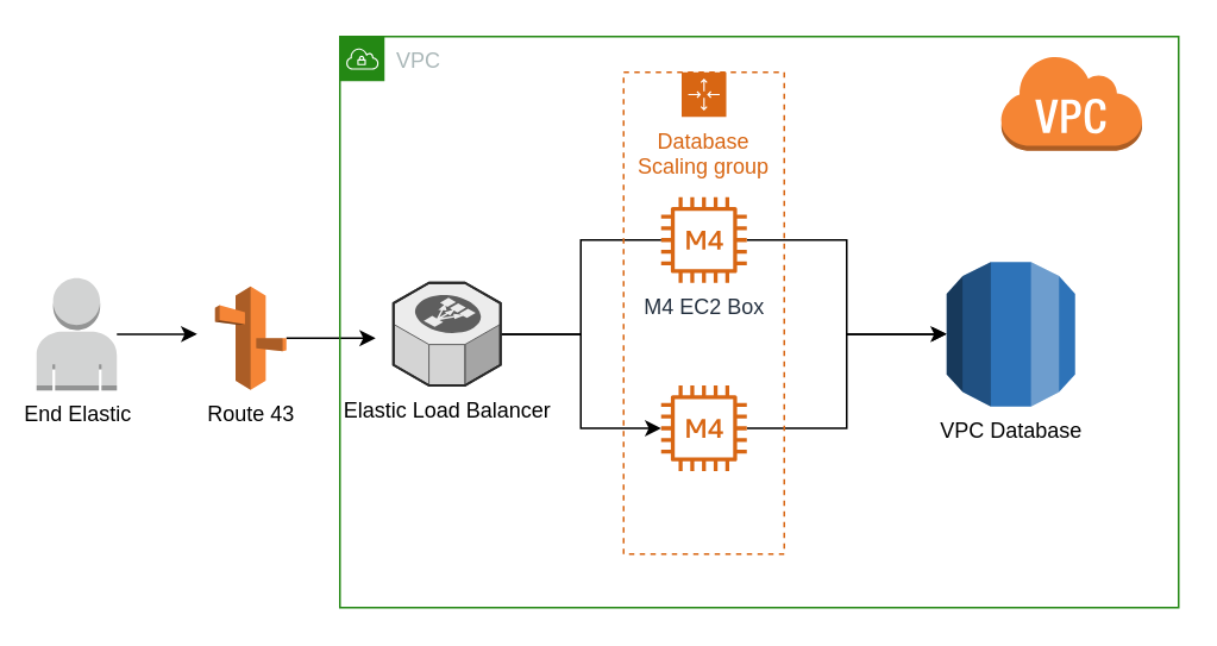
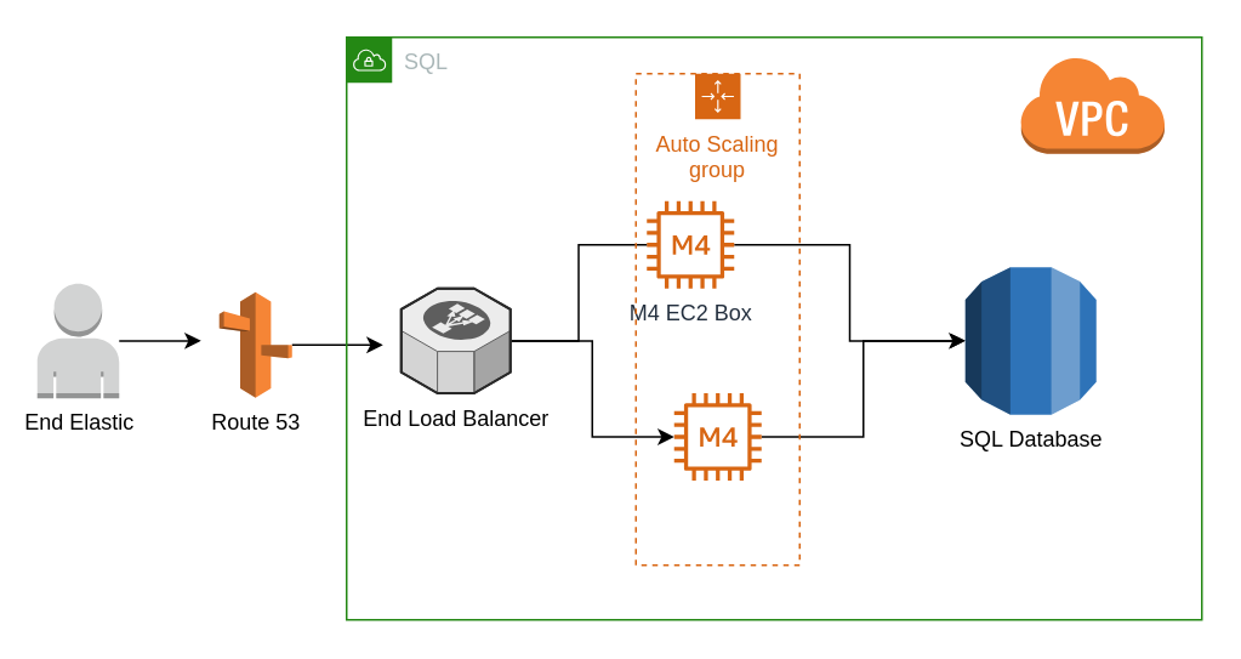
- <mxCell id="12" value="VPC" style="points=[[0,0],[0.25,0],[0.5,0],[0.75,0],[1,0],[1,0.25],[1,0.5],[1,0.75],[1,1],[0.75,1],[0.5,1],[0.25,1],[0,1],[0,0.75],[0,0.5],[0,0.25]];outlineConnect=0;gradientColor=none;html=1;whiteSpace=wrap;fontSize=12;fontStyle=0;shape=mxgraph.aws4.group;grIcon=mxgraph.aws4.group_vpc;strokeColor=#248814;fillColor=none;verticalAlign=top;align=left;spacingLeft=30;fontColor=#AAB7B8;dashed=0;" vertex="1" parent="1"><mxGeometry x="190" y="20" width="470" height="320" as="geometry" /></mxCell>
+ <mxCell id="12" value="SQL" style="points=[[0,0],[0.25,0],[0.5,0],[0.75,0],[1,0],[1,0.25],[1,0.5],[1,0.75],[1,1],[0.75,1],[0.5,1],[0.25,1],[0,1],[0,0.75],[0,0.5],[0,0.25]];outlineConnect=0;gradientColor=none;html=1;whiteSpace=wrap;fontSize=12;fontStyle=0;shape=mxgraph.aws4.group;grIcon=mxgraph.aws4.group_vpc;strokeColor=#248814;fillColor=none;verticalAlign=top;align=left;spacingLeft=30;fontColor=#AAB7B8;dashed=0;" vertex="1" parent="1"><mxGeometry x="190" y="20" width="470" height="320" as="geometry" /></mxCell>
- <mxCell id="14" value="Database Scaling group" style="points=[[0,0],[0.25,0],[0.5,0],[0.75,0],[1,0],[1,0.25],[1,0.5],[1,0.75],[1,1],[0.75,1],[0.5,1],[0.25,1],[0,1],[0,0.75],[0,0.5],[0,0.25]];outlineConnect=0;gradientColor=none;html=1;whiteSpace=wrap;fontSize=12;fontStyle=0;shape=mxgraph.aws4.groupCenter;grIcon=mxgraph.aws4.group_auto_scaling_group;grStroke=1;strokeColor=#D86613;fillColor=none;verticalAlign=top;align=center;fontColor=#D86613;dashed=1;spacingTop=25;" vertex="1" parent="1"><mxGeometry x="349" y="40" width="90" height="270" as="geometry" /></mxCell>
+ <mxCell id="14" value="Auto Scaling group" style="points=[[0,0],[0.25,0],[0.5,0],[0.75,0],[1,0],[1,0.25],[1,0.5],[1,0.75],[1,1],[0.75,1],[0.5,1],[0.25,1],[0,1],[0,0.75],[0,0.5],[0,0.25]];outlineConnect=0;gradientColor=none;html=1;whiteSpace=wrap;fontSize=12;fontStyle=0;shape=mxgraph.aws4.groupCenter;grIcon=mxgraph.aws4.group_auto_scaling_group;grStroke=1;strokeColor=#D86613;fillColor=none;verticalAlign=top;align=center;fontColor=#D86613;dashed=1;spacingTop=25;" vertex="1" parent="1"><mxGeometry x="349" y="40" width="90" height="270" as="geometry" /></mxCell>
- <mxCell id="3" value="M4 EC2 Box" style="outlineConnect=0;fontColor=#232F3E;gradientColor=none;fillColor=#D86613;strokeColor=none;dashed=0;verticalLabelPosition=bottom;verticalAlign=top;align=center;html=1;fontSize=12;fontStyle=0;aspect=fixed;pointerEvents=1;shape=mxgraph.aws4.m4_instance;" vertex="1" parent="1"><mxGeometry x="370" y="110" width="48" height="48" as="geometry" /></mxCell>
+ <mxCell id="3" value="M4 EC2 Box" style="outlineConnect=0;fontColor=#232F3E;gradientColor=none;fillColor=#D86613;strokeColor=none;dashed=0;verticalLabelPosition=bottom;verticalAlign=top;align=center;html=1;fontSize=12;fontStyle=0;aspect=fixed;pointerEvents=1;shape=mxgraph.aws4.m4_instance;" vertex="1" parent="1"><mxGeometry x="355" y="110" width="48" height="48" as="geometry" /></mxCell>
- <mxCell id="8" value="Elastic Load Balancer" style="verticalLabelPosition=bottom;html=1;verticalAlign=top;strokeWidth=1;align=center;outlineConnect=0;dashed=0;outlineConnect=0;shape=mxgraph.aws3d.elasticLoadBalancing;fillColor=#ECECEC;strokeColor=#5E5E5E;aspect=fixed;" vertex="1" parent="1"><mxGeometry x="220" y="158" width="60" height="57.5" as="geometry" /></mxCell>
+ <mxCell id="8" value="End Load Balancer" style="verticalLabelPosition=bottom;html=1;verticalAlign=top;strokeWidth=1;align=center;outlineConnect=0;dashed=0;outlineConnect=0;shape=mxgraph.aws3d.elasticLoadBalancing;fillColor=#ECECEC;strokeColor=#5E5E5E;aspect=fixed;" vertex="1" parent="1"><mxGeometry x="220" y="158" width="60" height="57.5" as="geometry" /></mxCell>
- <mxCell id="10" value="Route 43" style="outlineConnect=0;dashed=0;verticalLabelPosition=bottom;verticalAlign=top;align=center;html=1;shape=mxgraph.aws3.route_53;fillColor=#F58536;gradientColor=none;" vertex="1" parent="1"><mxGeometry x="120" y="160" width="40" height="58" as="geometry" /></mxCell>
+ <mxCell id="10" value="Route 53" style="outlineConnect=0;dashed=0;verticalLabelPosition=bottom;verticalAlign=top;align=center;html=1;shape=mxgraph.aws3.route_53;fillColor=#F58536;gradientColor=none;" vertex="1" parent="1"><mxGeometry x="120" y="160" width="40" height="58" as="geometry" /></mxCell>
- <mxCell id="11" value="VPC Database" style="outlineConnect=0;dashed=0;verticalLabelPosition=bottom;verticalAlign=top;align=center;html=1;shape=mxgraph.aws3.rds;fillColor=#2E73B8;gradientColor=none;" vertex="1" parent="1"><mxGeometry x="530" y="146.25" width="72" height="81" as="geometry" /></mxCell>
+ <mxCell id="11" value="SQL Database" style="outlineConnect=0;dashed=0;verticalLabelPosition=bottom;verticalAlign=top;align=center;html=1;shape=mxgraph.aws3.rds;fillColor=#2E73B8;gradientColor=none;" vertex="1" parent="1"><mxGeometry x="530" y="146.25" width="72" height="81" as="geometry" /></mxCell>
